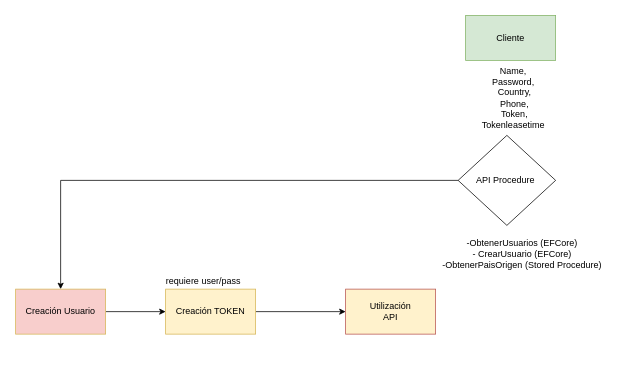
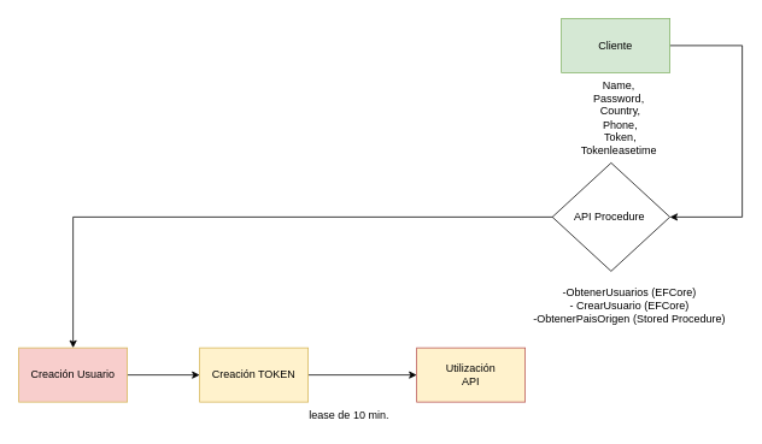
+ <mxCell id="2" style="edgeStyle=orthogonalEdgeStyle;rounded=0;orthogonalLoop=1;jettySize=auto;html=1;exitX=1;exitY=0.5;exitDx=0;exitDy=0;entryX=1;entryY=0.5;entryDx=0;entryDy=0;" parent="1" source="3" target="6" edge="1"><mxGeometry relative="1" as="geometry"><Array as="points"><mxPoint x="820" y="50" /><mxPoint x="820" y="240" /></Array></mxGeometry></mxCell>
- <mxCell id="14" value="requiere user/pass" style="text;html=1;align=center;verticalAlign=middle;resizable=0;points=[];autosize=1;strokeColor=none;fillColor=none;" parent="1" vertex="1"><mxGeometry x="210" y="365" width="120" height="20" as="geometry" /></mxCell>
+ <mxCell id="10" value="lease de 10 min." style="text;html=1;align=center;verticalAlign=middle;resizable=0;points=[];autosize=1;strokeColor=none;fillColor=none;" parent="1" vertex="1"><mxGeometry x="330" y="450" width="110" height="20" as="geometry" /></mxCell>
